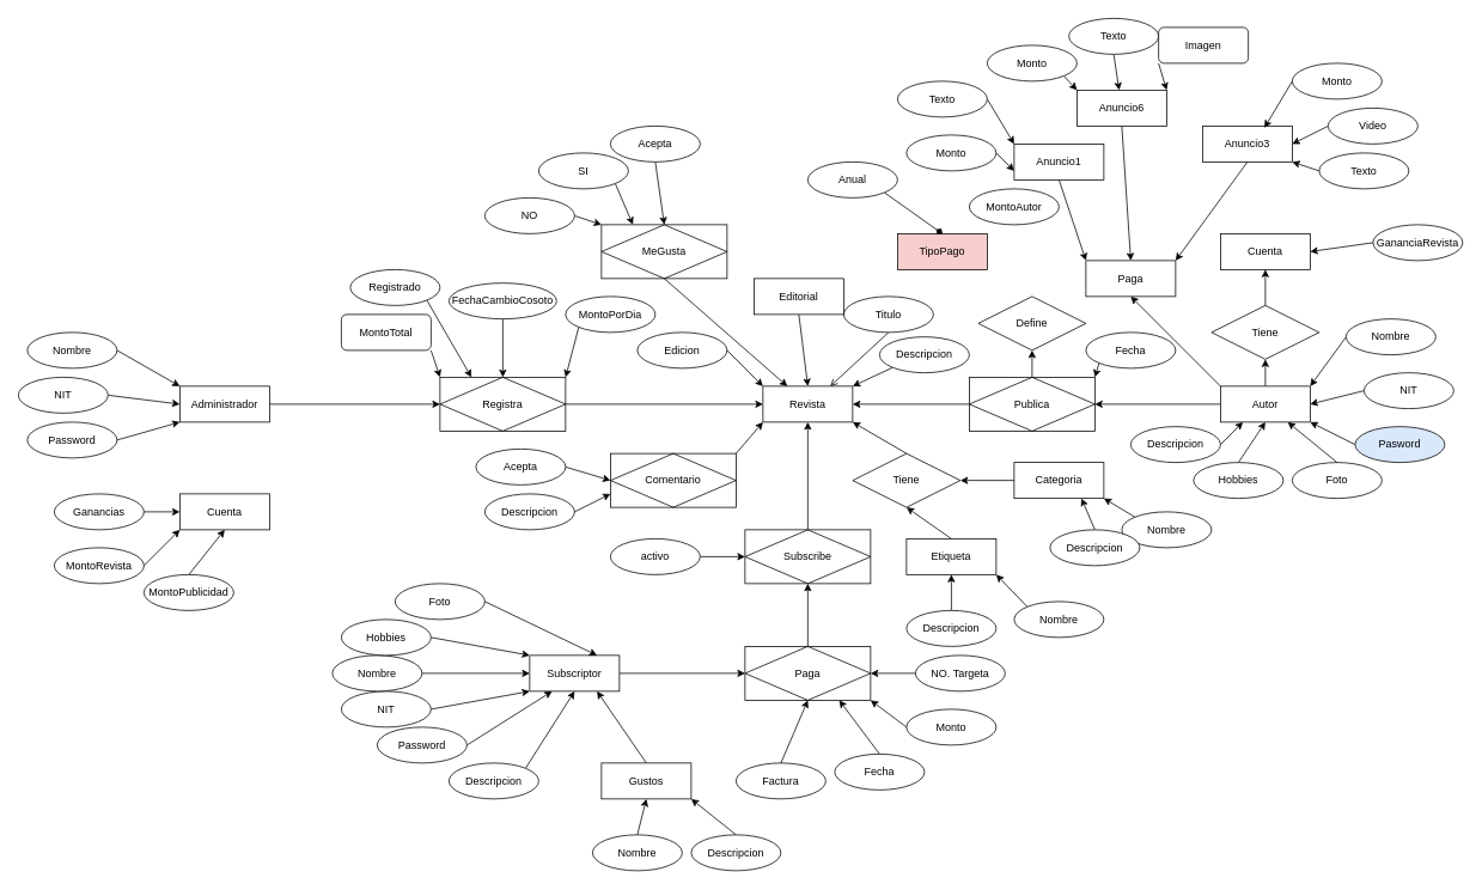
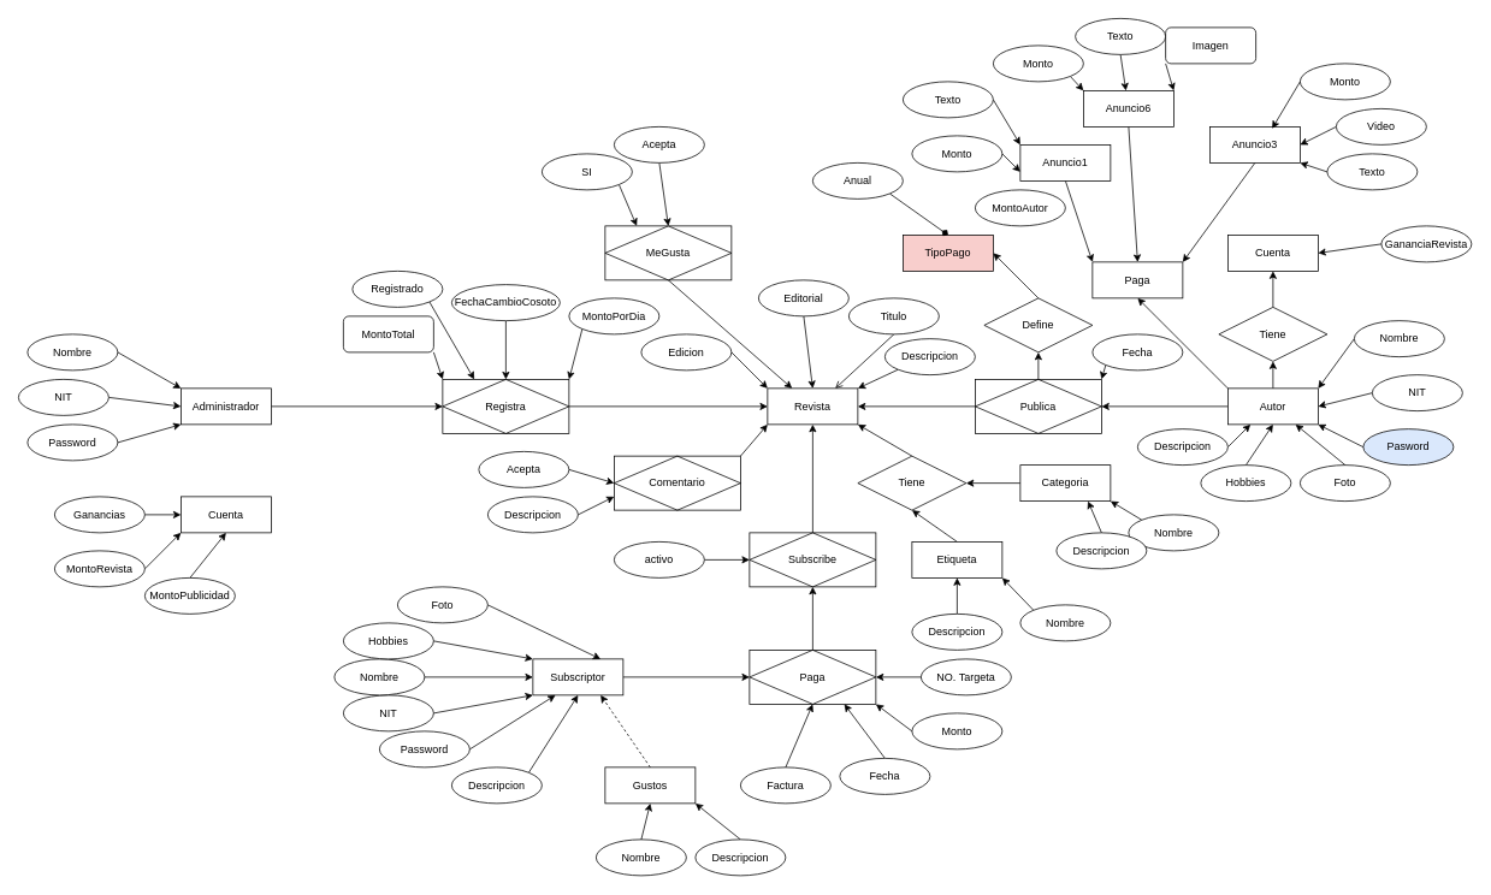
- <mxCell id="69" value="NO" style="ellipse;whiteSpace=wrap;html=1;align=center;" parent="1" vertex="1"><mxGeometry x="540" y="220" width="100" height="40" as="geometry" /></mxCell>
- <mxCell id="68" style="edgeStyle=none;rounded=0;orthogonalLoop=1;jettySize=auto;html=1;exitX=1;exitY=0.5;exitDx=0;exitDy=0;entryX=0;entryY=0;entryDx=0;entryDy=0;" parent="1" source="69" target="67" edge="1"><mxGeometry relative="1" as="geometry" /></mxCell>
+ <mxCell id="145" style="edgeStyle=none;rounded=0;orthogonalLoop=1;jettySize=auto;html=1;exitX=0.5;exitY=0;exitDx=0;exitDy=0;entryX=1;entryY=0.5;entryDx=0;entryDy=0;" parent="1" source="146" target="144" edge="1"><mxGeometry relative="1" as="geometry" /></mxCell>
- <mxCell id="39" value="Editorial" style="whiteSpace=wrap;html=1;align=center;rounded=0;" parent="1" vertex="1"><mxGeometry x="840" y="310" width="100" height="40" as="geometry" /></mxCell>
+ <mxCell id="39" value="Editorial" style="ellipse;whiteSpace=wrap;html=1;align=center;" parent="1" vertex="1"><mxGeometry x="840" y="310" width="100" height="40" as="geometry" /></mxCell>
- <mxCell id="50" style="edgeStyle=none;rounded=0;orthogonalLoop=1;jettySize=auto;html=1;exitX=0.5;exitY=0;exitDx=0;exitDy=0;entryX=0.75;entryY=1;entryDx=0;entryDy=0;" parent="1" source="51" target="7" edge="1"><mxGeometry relative="1" as="geometry" /></mxCell>
+ <mxCell id="50" style="edgeStyle=none;rounded=0;orthogonalLoop=1;jettySize=auto;html=1;exitX=0.5;exitY=0;exitDx=0;exitDy=0;entryX=0.75;entryY=1;entryDx=0;entryDy=0;dashed=1;" parent="1" source="51" target="7" edge="1"><mxGeometry relative="1" as="geometry" /></mxCell>
